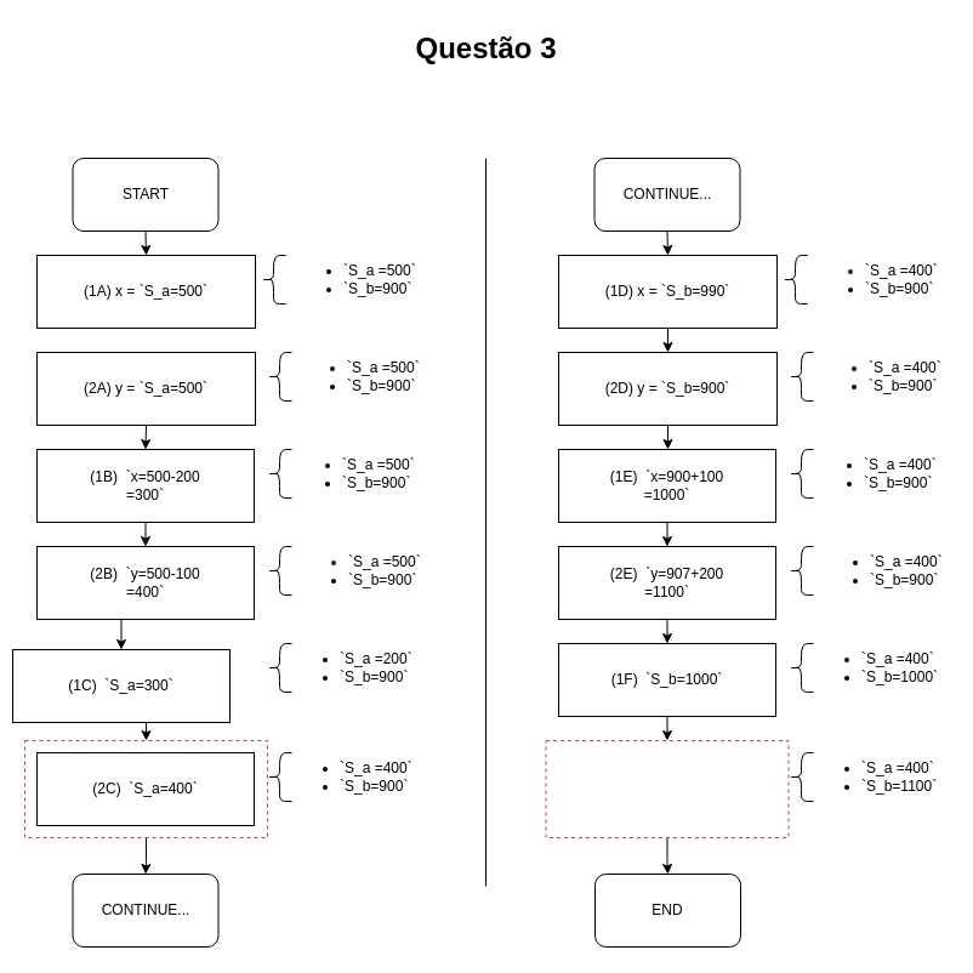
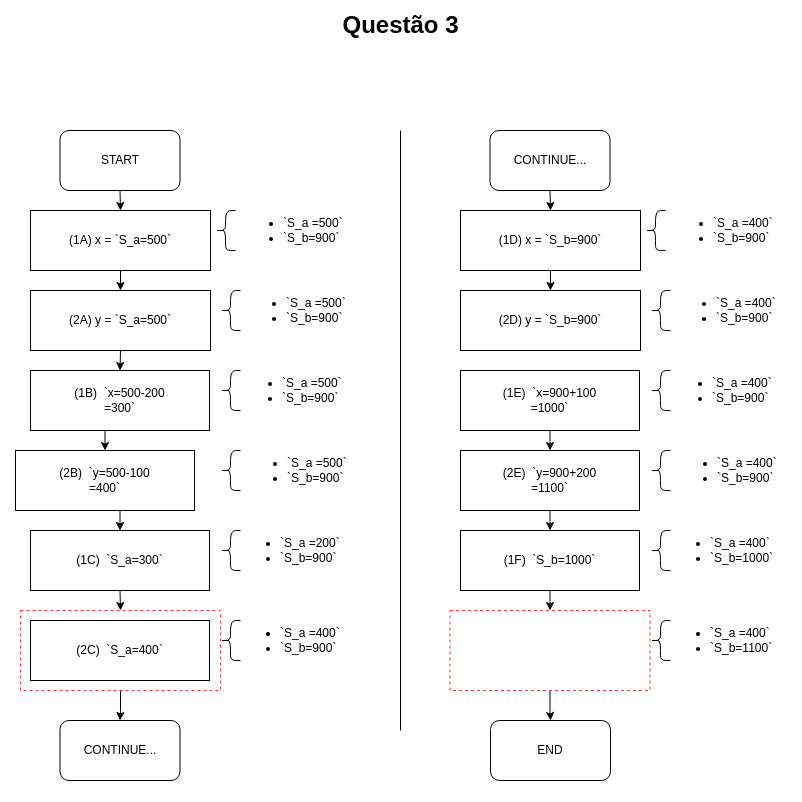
- <mxCell id="58" value="Questão 3" style="text;strokeColor=none;fillColor=none;html=1;fontSize=24;fontStyle=1;verticalAlign=middle;align=center;dashed=1;" vertex="1" parent="1"><mxGeometry x="339" y="20" width="122" height="40" as="geometry" /></mxCell>
+ <mxCell id="58" value="Questão 3" style="text;strokeColor=none;fillColor=none;html=1;fontSize=24;fontStyle=1;verticalAlign=middle;align=center;dashed=1;" vertex="1" parent="1"><mxGeometry x="339" y="5" width="122" height="40" as="geometry" /></mxCell>
- <mxCell id="31" value="(1D) x = `S_b=990`" style="rounded=0;whiteSpace=wrap;html=1;" vertex="1" parent="1"><mxGeometry x="460" y="210" width="180" height="60" as="geometry" /></mxCell>
+ <mxCell id="31" value="(1D) x = `S_b=900`" style="rounded=0;whiteSpace=wrap;html=1;" vertex="1" parent="1"><mxGeometry x="460" y="210" width="180" height="60" as="geometry" /></mxCell>
+ <mxCell id="56" value="" style="endArrow=classic;html=1;entryX=0.5;entryY=0;entryDx=0;entryDy=0;exitX=0.5;exitY=1;exitDx=0;exitDy=0;" edge="1" parent="1" source="3" target="4"><mxGeometry width="50" height="50" relative="1" as="geometry"><mxPoint x="135" y="210" as="sourcePoint" /><mxPoint x="130" y="220" as="targetPoint" /></mxGeometry></mxCell>
- <mxCell id="32" style="edgeStyle=orthogonalEdgeStyle;rounded=0;orthogonalLoop=1;jettySize=auto;html=1;exitX=0.5;exitY=1;exitDx=0;exitDy=0;" edge="1" parent="1" source="33" target="38"><mxGeometry relative="1" as="geometry" /></mxCell>
- <mxCell id="14" value="(2B)&amp;nbsp; `y=500-100&lt;br&gt;=400`" style="rounded=0;whiteSpace=wrap;html=1;" vertex="1" parent="1"><mxGeometry x="30" y="450" width="179" height="60" as="geometry" /></mxCell>
+ <mxCell id="14" value="(2B)&amp;nbsp; `y=500-100&lt;br&gt;=400`" style="rounded=0;whiteSpace=wrap;html=1;" vertex="1" parent="1"><mxGeometry x="15" y="450" width="179" height="60" as="geometry" /></mxCell>
- <mxCell id="43" value="(2E)&amp;nbsp; `y=907+200&lt;br&gt;=1100`" style="rounded=0;whiteSpace=wrap;html=1;" vertex="1" parent="1"><mxGeometry x="460" y="450" width="179" height="60" as="geometry" /></mxCell>
+ <mxCell id="43" value="(2E)&amp;nbsp; `y=900+200&lt;br&gt;=1100`" style="rounded=0;whiteSpace=wrap;html=1;" vertex="1" parent="1"><mxGeometry x="460" y="450" width="179" height="60" as="geometry" /></mxCell>
- <mxCell id="18" value="(1C)&amp;nbsp; `S_a=300`" style="rounded=0;whiteSpace=wrap;html=1;" vertex="1" parent="1"><mxGeometry x="10" y="535" width="179" height="60" as="geometry" /></mxCell>
+ <mxCell id="18" value="(1C)&amp;nbsp; `S_a=300`" style="rounded=0;whiteSpace=wrap;html=1;" vertex="1" parent="1"><mxGeometry x="30" y="530" width="179" height="60" as="geometry" /></mxCell>
